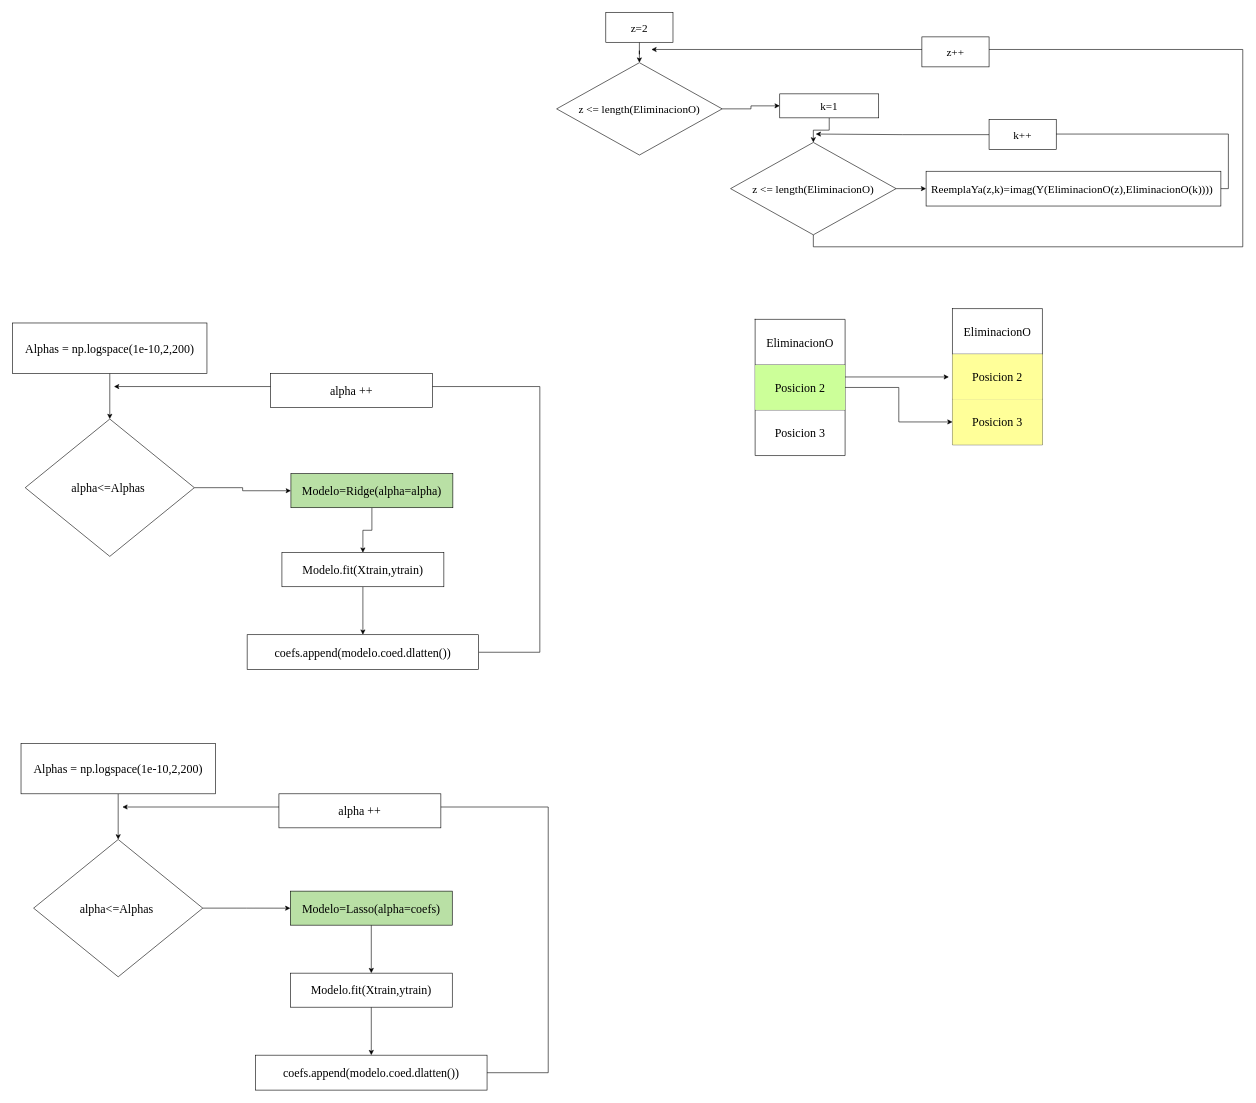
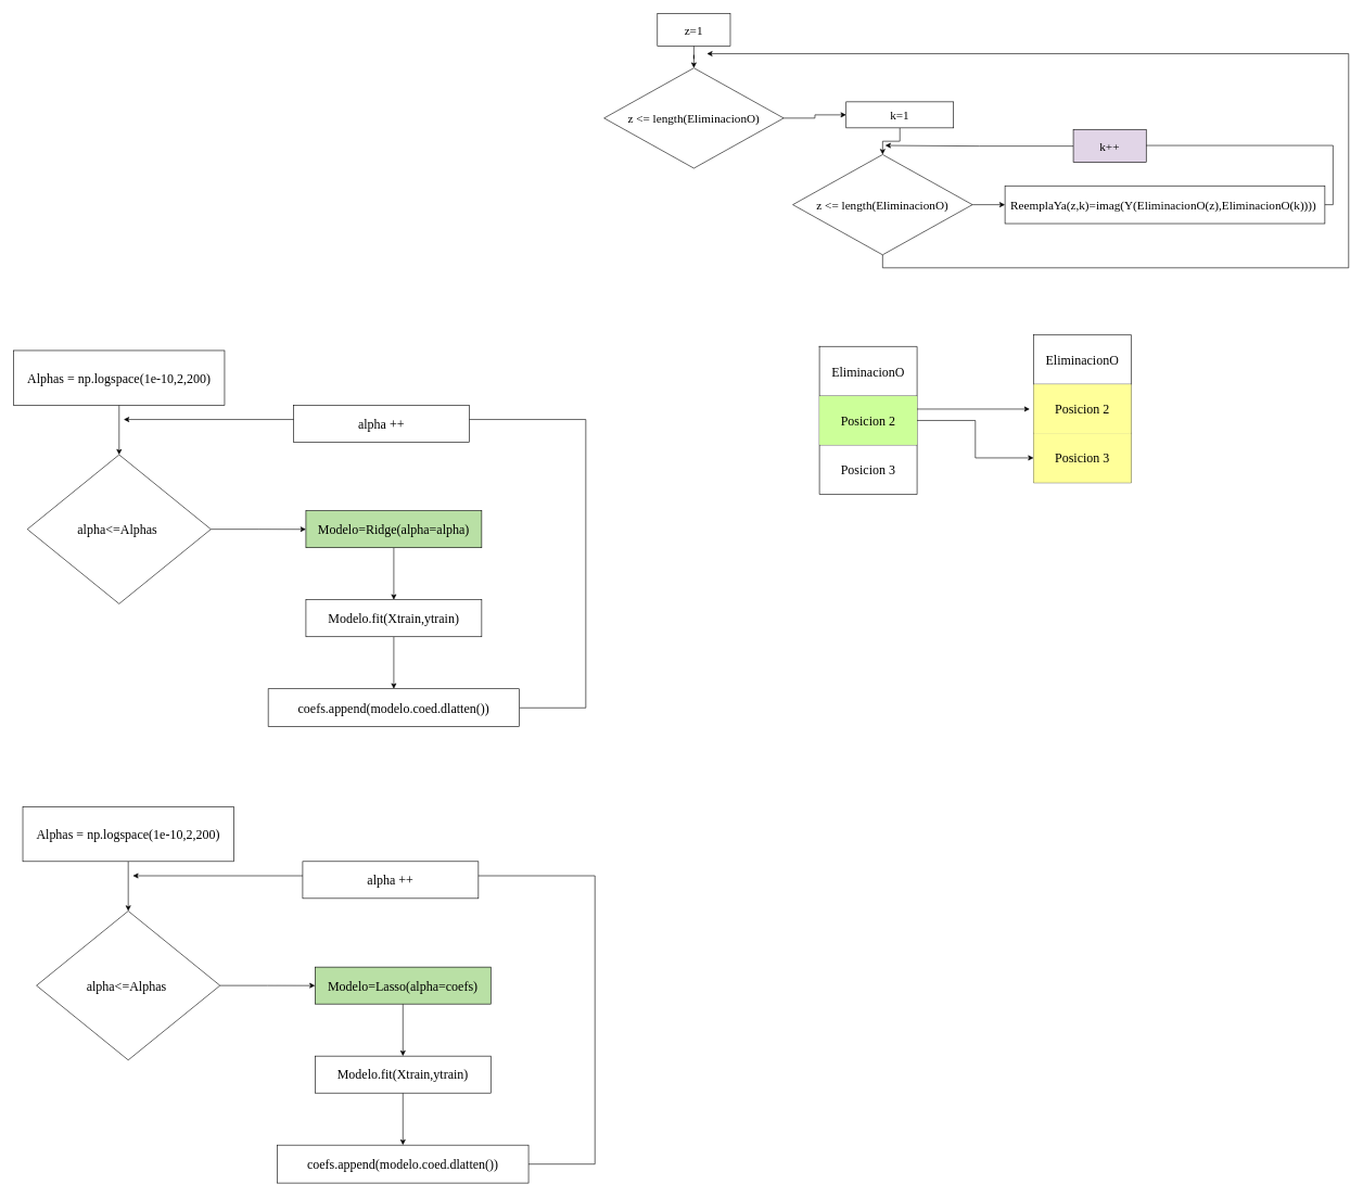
- <mxCell id="4" value="&lt;span style=&quot;font-size: 14pt ; line-height: 107% ; font-family: &amp;#34;architects daughter&amp;#34; , serif&quot;&gt;z=2&lt;/span&gt;" style="rounded=0;whiteSpace=wrap;html=1;fontFamily=Architects Daughter;fontSource=https%3A%2F%2Ffonts.googleapis.com%2Fcss%3Ffamily%3DArchitects%2BDaughter;fontSize=20;fillColor=#FFFFFF;" parent="1" vertex="1"><mxGeometry x="1009" y="20" width="112" height="50" as="geometry" /></mxCell>
+ <mxCell id="4" value="&lt;span style=&quot;font-size: 14pt ; line-height: 107% ; font-family: &amp;#34;architects daughter&amp;#34; , serif&quot;&gt;z=1&lt;/span&gt;" style="rounded=0;whiteSpace=wrap;html=1;fontFamily=Architects Daughter;fontSource=https%3A%2F%2Ffonts.googleapis.com%2Fcss%3Ffamily%3DArchitects%2BDaughter;fontSize=20;fillColor=#FFFFFF;" parent="1" vertex="1"><mxGeometry x="1009" y="20" width="112" height="50" as="geometry" /></mxCell>
- <mxCell id="16" value="&lt;span style=&quot;font-size: 14pt ; line-height: 107% ; font-family: &amp;#34;architects daughter&amp;#34; , serif&quot;&gt;z++&lt;/span&gt;" style="rounded=0;whiteSpace=wrap;html=1;fontFamily=Architects Daughter;fontSource=https%3A%2F%2Ffonts.googleapis.com%2Fcss%3Ffamily%3DArchitects%2BDaughter;fontSize=20;fillColor=#FFFFFF;" parent="1" vertex="1"><mxGeometry x="1536" y="61" width="112" height="50" as="geometry" /></mxCell>
- <mxCell id="14" value="&lt;span style=&quot;font-size: 14pt ; line-height: 107% ; font-family: &amp;#34;architects daughter&amp;#34; , serif&quot;&gt;k++&lt;/span&gt;" style="rounded=0;whiteSpace=wrap;html=1;fontFamily=Architects Daughter;fontSource=https%3A%2F%2Ffonts.googleapis.com%2Fcss%3Ffamily%3DArchitects%2BDaughter;fontSize=20;fillColor=#FFFFFF;" parent="1" vertex="1"><mxGeometry x="1648" y="199" width="112" height="50" as="geometry" /></mxCell>
+ <mxCell id="14" value="&lt;span style=&quot;font-size: 14pt ; line-height: 107% ; font-family: &amp;#34;architects daughter&amp;#34; , serif&quot;&gt;k++&lt;/span&gt;" style="rounded=0;whiteSpace=wrap;html=1;fontFamily=Architects Daughter;fontSource=https%3A%2F%2Ffonts.googleapis.com%2Fcss%3Ffamily%3DArchitects%2BDaughter;fontSize=20;fillColor=#e1d5e7;" parent="1" vertex="1"><mxGeometry x="1648" y="199" width="112" height="50" as="geometry" /></mxCell>
- <mxCell id="38" value="&lt;font face=&quot;Architects Daughter&quot; data-font-src=&quot;https://fonts.googleapis.com/css?family=Architects+Daughter&quot; style=&quot;font-size: 20px&quot;&gt;Modelo=Ridge(alpha=alpha)&lt;/font&gt;" style="whiteSpace=wrap;html=1;rounded=0;fillColor=#B9E0A5;" vertex="1" parent="1"><mxGeometry x="484" y="789.25" width="270" height="56.75" as="geometry" /></mxCell>
+ <mxCell id="38" value="&lt;font face=&quot;Architects Daughter&quot; data-font-src=&quot;https://fonts.googleapis.com/css?family=Architects+Daughter&quot; style=&quot;font-size: 20px&quot;&gt;Modelo=Ridge(alpha=alpha)&lt;/font&gt;" style="whiteSpace=wrap;html=1;rounded=0;fillColor=#B9E0A5;" vertex="1" parent="1"><mxGeometry x="469" y="784.25" width="270" height="56.75" as="geometry" /></mxCell>
